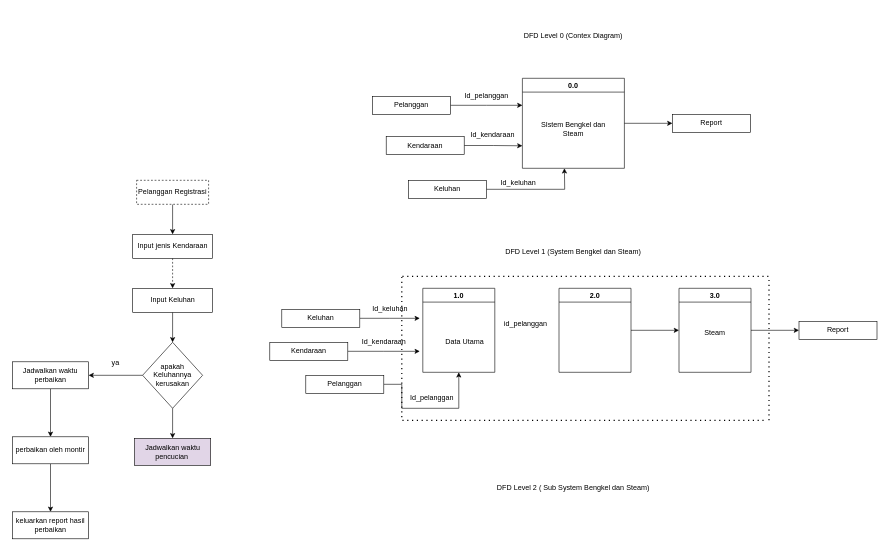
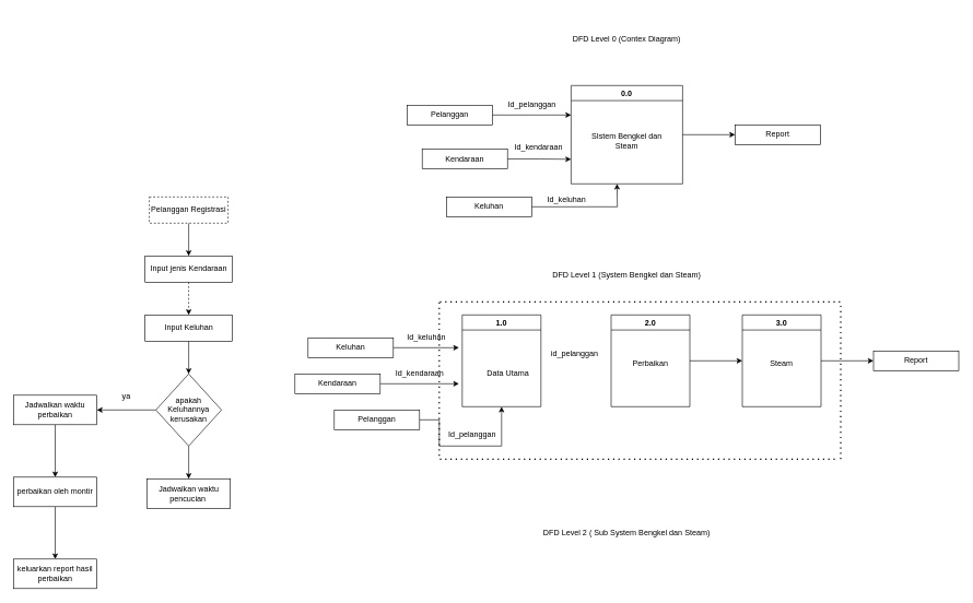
+ <mxCell id="46" value="Perbaikan" style="text;html=1;strokeColor=none;fillColor=none;align=center;verticalAlign=middle;whiteSpace=wrap;rounded=0;" vertex="1" parent="45"><mxGeometry x="15" y="50" width="90" height="50" as="geometry" /></mxCell>
- <mxCell id="31" value="Jadwalkan waktu pencucian&amp;nbsp;" style="whiteSpace=wrap;html=1;fillColor=#e1d5e7;" vertex="1" parent="1"><mxGeometry x="223.5" y="730" width="127" height="45" as="geometry" /></mxCell>
+ <mxCell id="31" value="Jadwalkan waktu pencucian&amp;nbsp;" style="whiteSpace=wrap;html=1;" vertex="1" parent="1"><mxGeometry x="223.5" y="730" width="127" height="45" as="geometry" /></mxCell>
